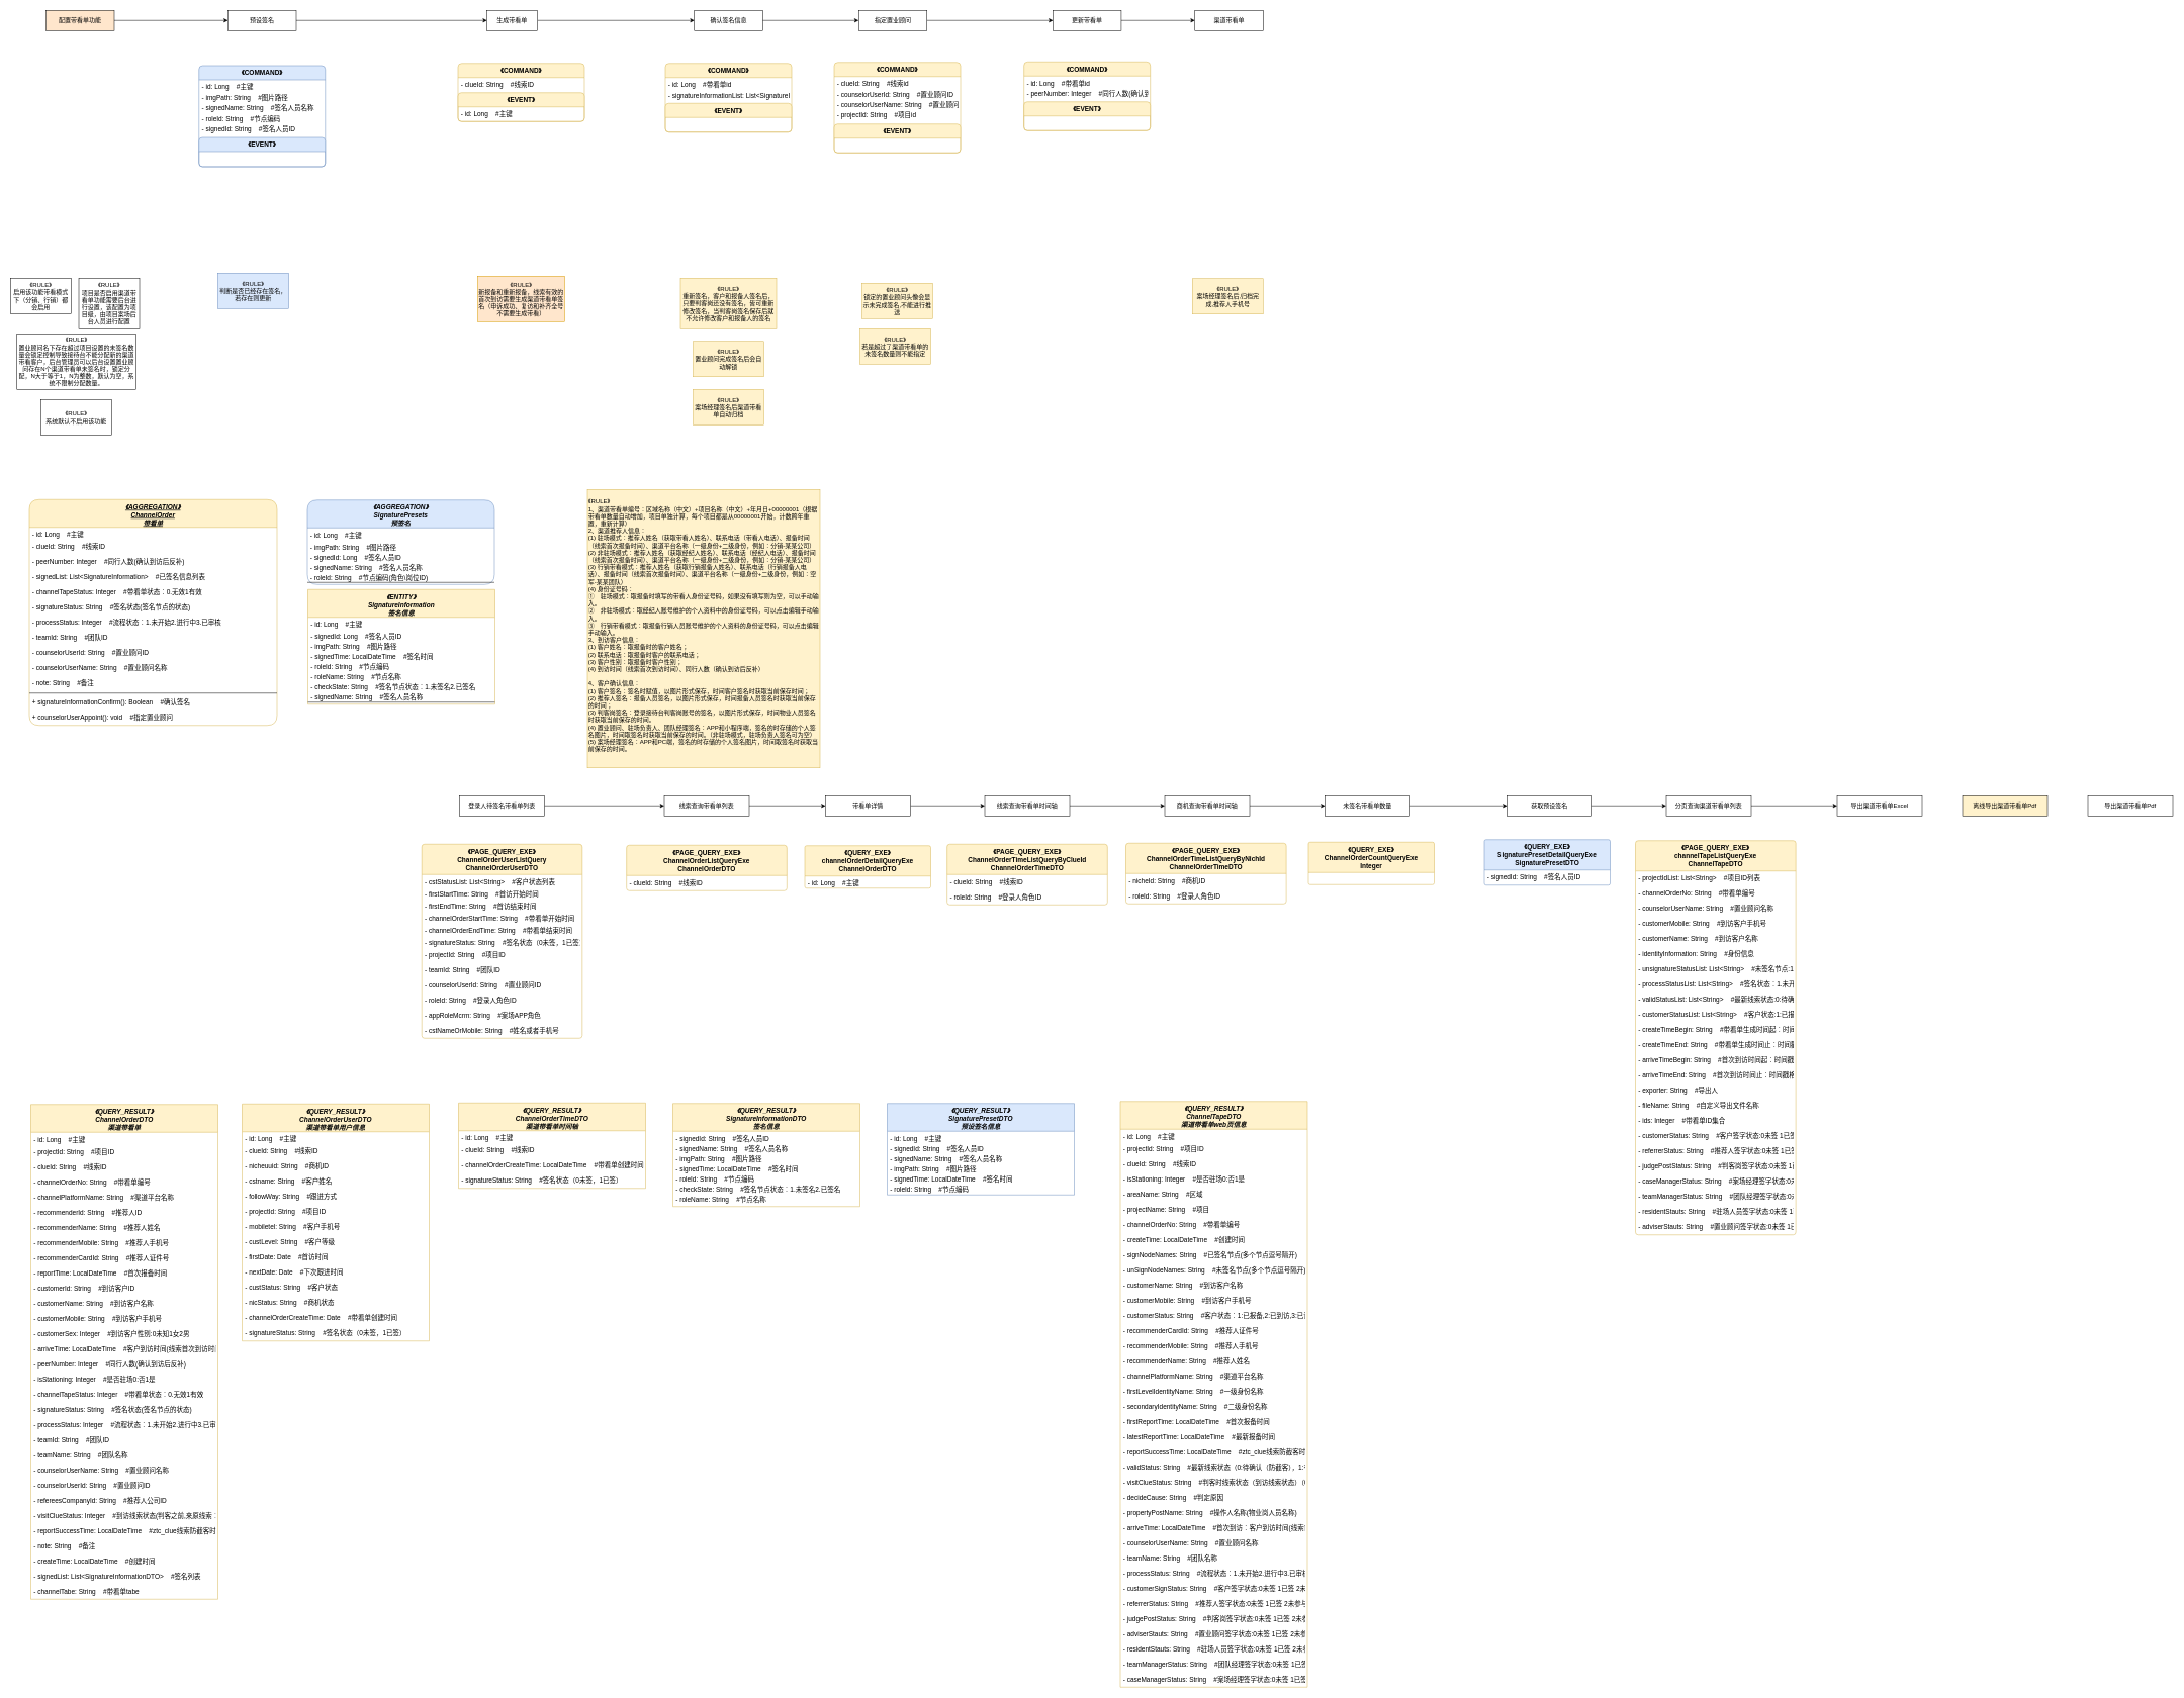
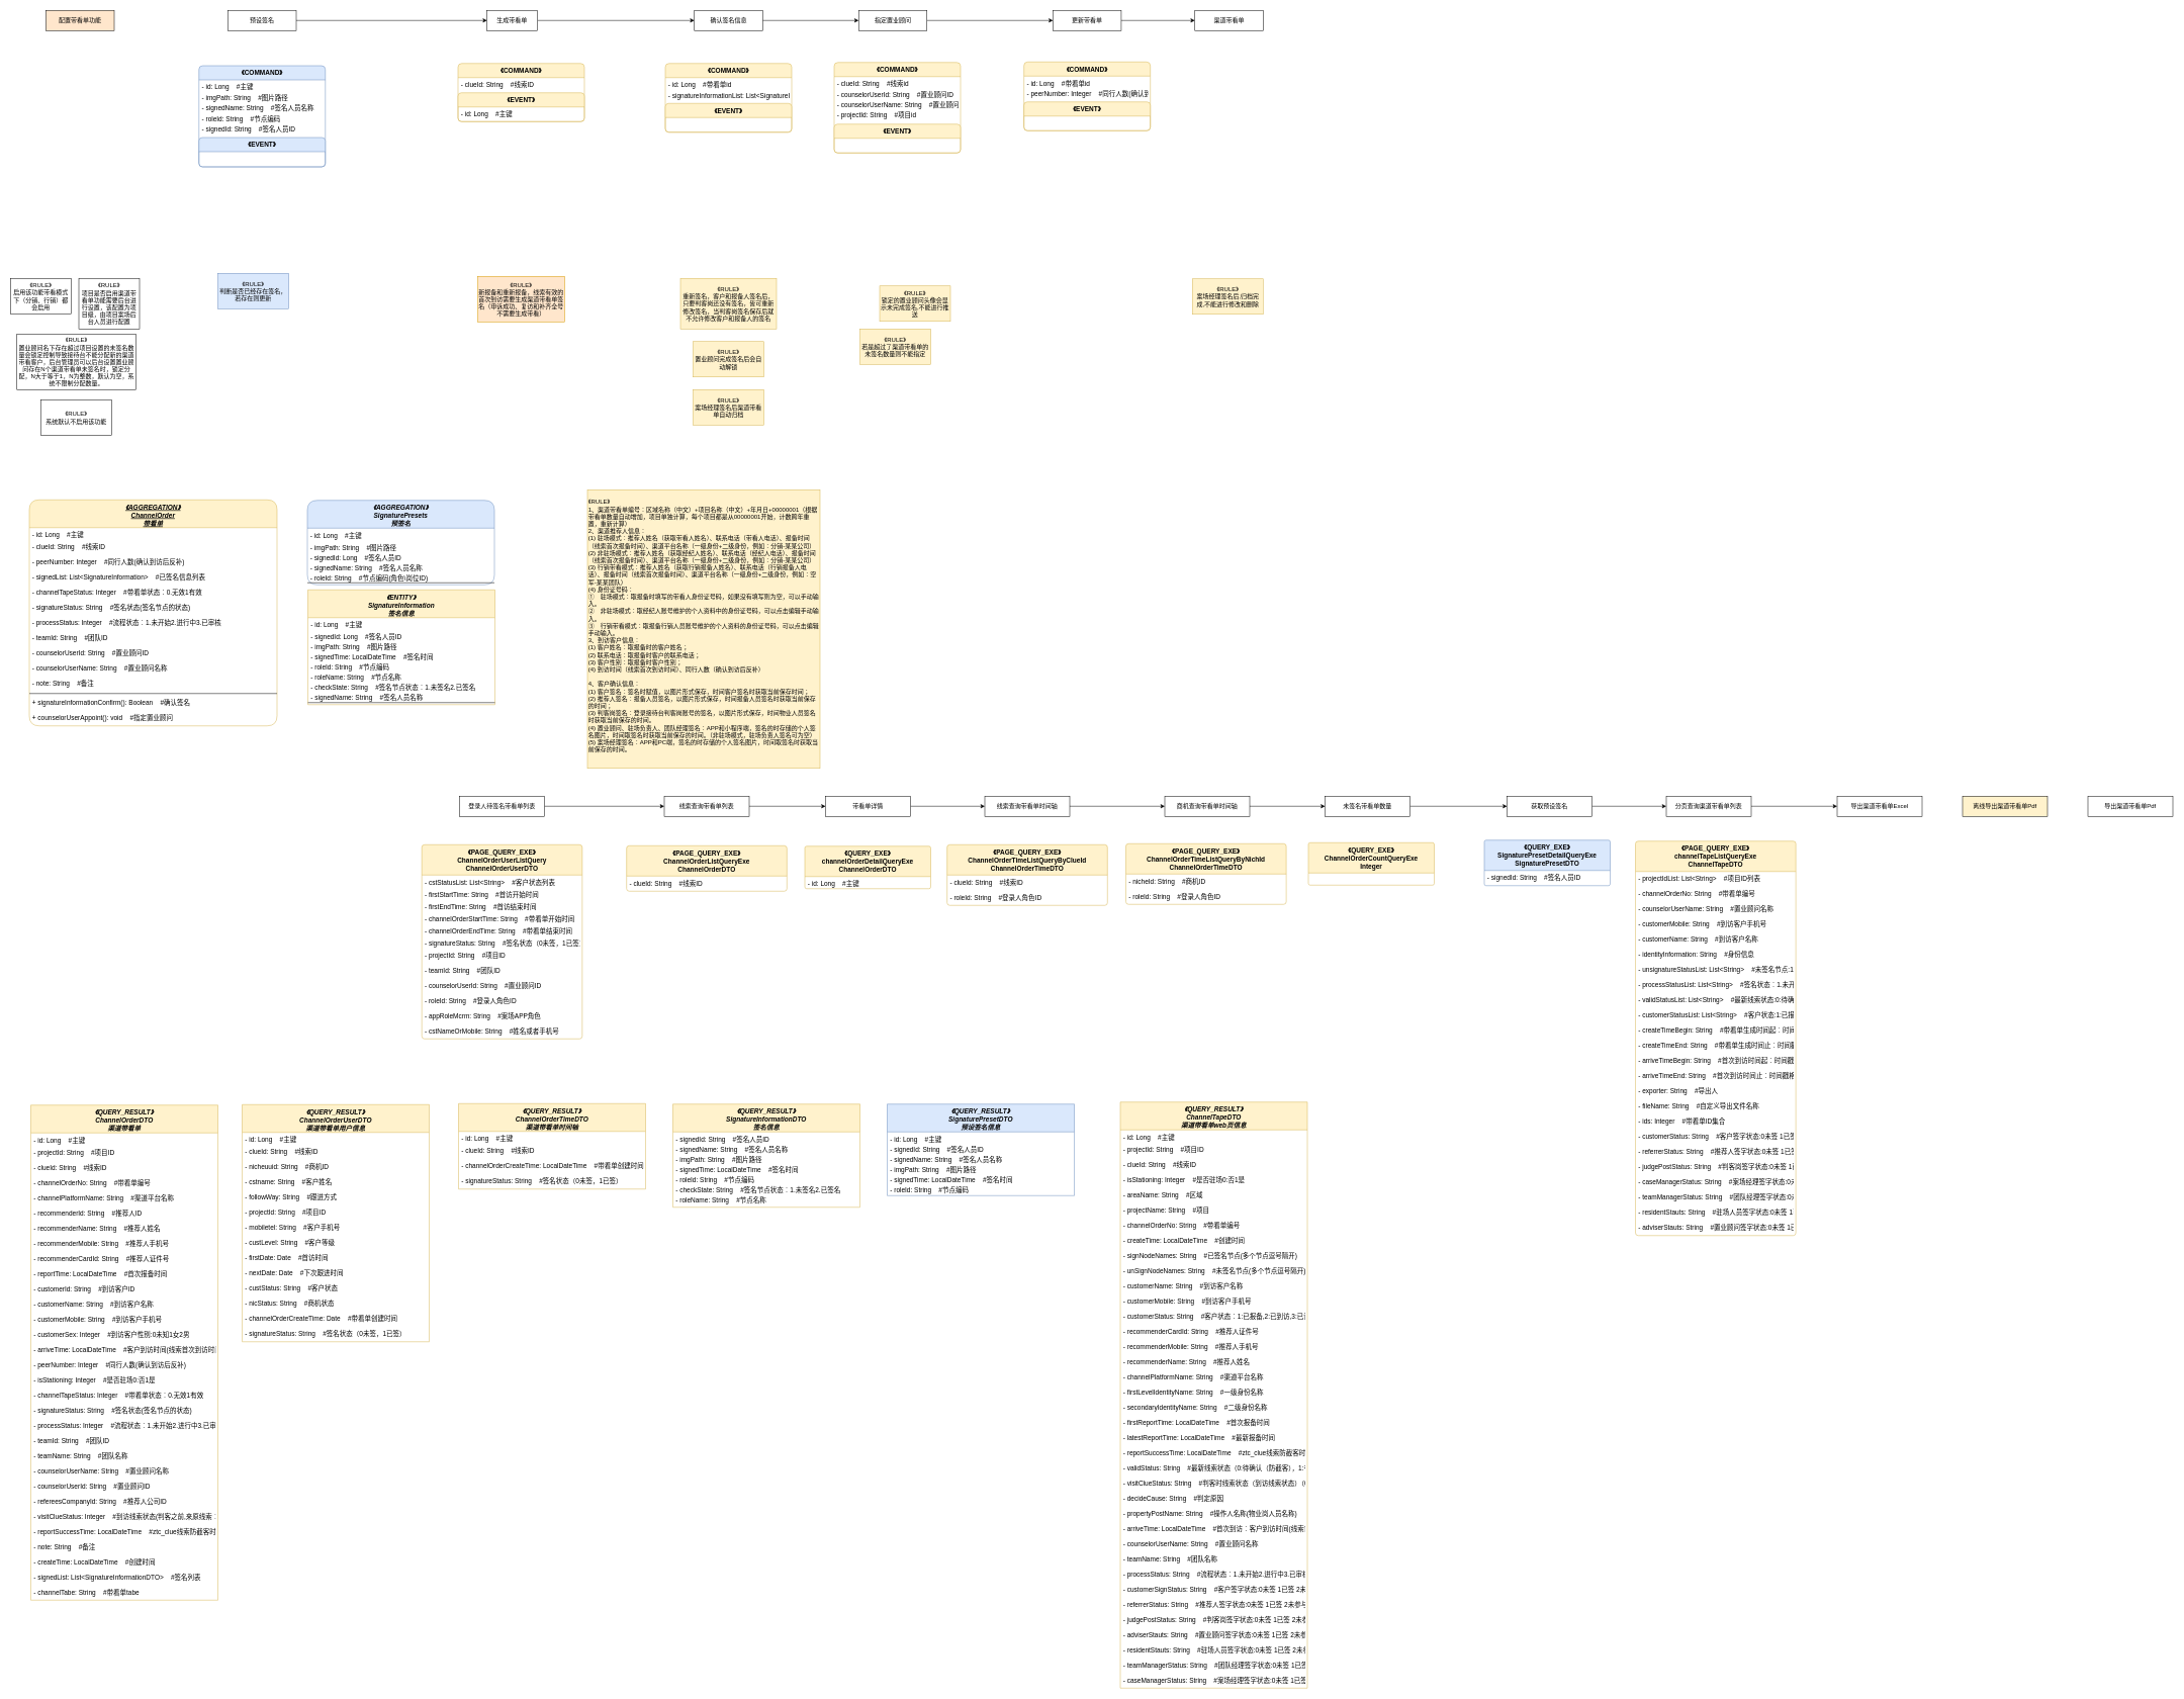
- <mxCell id="34" style="edgeStyle=orthogonalEdgeStyle;rounded=0;orthogonalLoop=1;jettySize=auto;html=1;" parent="1" source="23" target="32" edge="1"><mxGeometry relative="1" as="geometry" /></mxCell>
- <mxCell id="31" value="《RULE》&lt;br&gt;案场经理签名后,归档完成,推荐人手机号" style="rounded=0;whiteSpace=wrap;html=1;shadow=0;glass=0;labelBackgroundColor=none;labelBorderColor=none;sketch=0;fillStyle=auto;fontSize=12;strokeWidth=1;cloneable=1;metaEdit=1;imageWidth=24;arcSize=21;absoluteArcSize=1;connectable=0;allowArrows=0;rotatable=0;fillColor=#fff2cc;strokeColor=#d6b656;" parent="29" vertex="1"><mxGeometry x="-2.5" y="531" width="140" height="70" as="geometry" /></mxCell>
+ <mxCell id="31" value="《RULE》&lt;br&gt;案场经理签名后,归档完成,不能进行修改和删除" style="rounded=0;whiteSpace=wrap;html=1;shadow=0;glass=0;labelBackgroundColor=none;labelBorderColor=none;sketch=0;fillStyle=auto;fontSize=12;strokeWidth=1;cloneable=1;metaEdit=1;imageWidth=24;arcSize=21;absoluteArcSize=1;connectable=0;allowArrows=0;rotatable=0;fillColor=#fff2cc;strokeColor=#d6b656;" parent="29" vertex="1"><mxGeometry x="-2.5" y="531" width="140" height="70" as="geometry" /></mxCell>
- <mxCell id="54" value="《RULE》&lt;br&gt;锁定的置业顾问头像会显示未完成签名,不能进行推送" style="rounded=0;whiteSpace=wrap;html=1;shadow=0;glass=0;labelBackgroundColor=none;labelBorderColor=none;sketch=0;fillStyle=auto;fontSize=12;strokeWidth=1;cloneable=1;metaEdit=1;imageWidth=24;arcSize=21;absoluteArcSize=1;connectable=0;allowArrows=0;rotatable=0;fillColor=#fff2cc;strokeColor=#d6b656;" parent="51" vertex="1"><mxGeometry x="69.38" y="540" width="140" height="70" as="geometry" /></mxCell>
+ <mxCell id="54" value="《RULE》&lt;br&gt;锁定的置业顾问头像会显示未完成签名,不能进行推送" style="rounded=0;whiteSpace=wrap;html=1;shadow=0;glass=0;labelBackgroundColor=none;labelBorderColor=none;sketch=0;fillStyle=auto;fontSize=12;strokeWidth=1;cloneable=1;metaEdit=1;imageWidth=24;arcSize=21;absoluteArcSize=1;connectable=0;allowArrows=0;rotatable=0;fillColor=#fff2cc;strokeColor=#d6b656;" parent="51" vertex="1"><mxGeometry x="104.38" y="545" width="140" height="70" as="geometry" /></mxCell>
